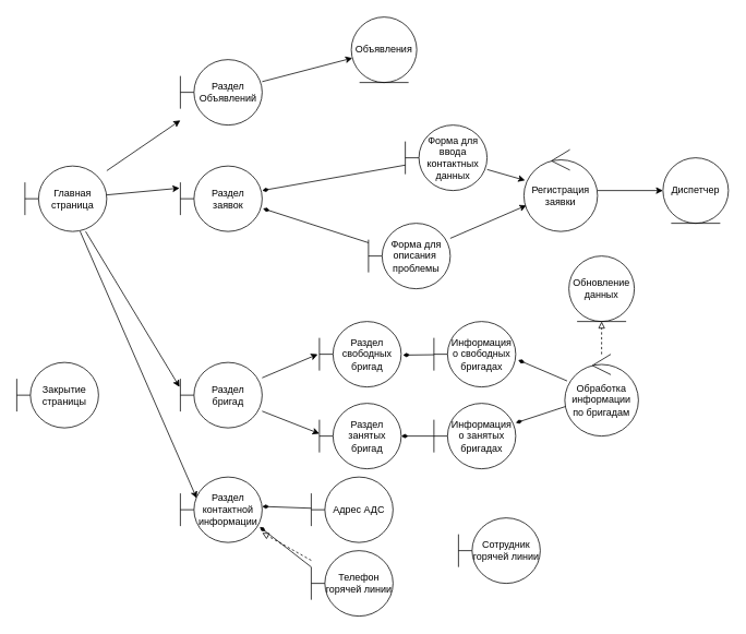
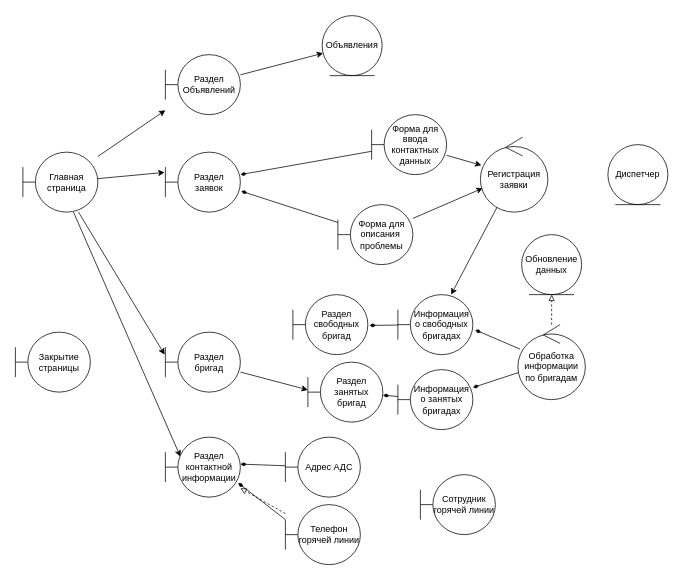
- <mxCell id="37" style="edgeStyle=none;rounded=0;orthogonalLoop=1;jettySize=auto;html=1;endArrow=classic;endFill=1;" parent="1" source="38" target="39" edge="1"><mxGeometry relative="1" as="geometry" /></mxCell>
+ <mxCell id="37" style="edgeStyle=none;rounded=0;orthogonalLoop=1;jettySize=auto;html=1;endArrow=classic;endFill=1;" parent="1" source="38" target="30" edge="1"><mxGeometry relative="1" as="geometry" /></mxCell>
- <mxCell id="11" style="edgeStyle=none;rounded=0;orthogonalLoop=1;jettySize=auto;html=1;entryX=-0.02;entryY=0.5;entryDx=0;entryDy=0;entryPerimeter=0;endArrow=classic;endFill=1;" parent="1" source="13" target="20" edge="1"><mxGeometry relative="1" as="geometry" /></mxCell>
- <mxCell id="21" value="Раздел&lt;br&gt;занятых бригад" style="shape=umlBoundary;whiteSpace=wrap;html=1;" parent="1" vertex="1"><mxGeometry x="390" y="492" width="100" height="80" as="geometry" /></mxCell>
+ <mxCell id="21" value="Раздел&lt;br&gt;занятых бригад" style="shape=umlBoundary;whiteSpace=wrap;html=1;" parent="1" vertex="1"><mxGeometry x="410" y="482" width="100" height="80" as="geometry" /></mxCell>
